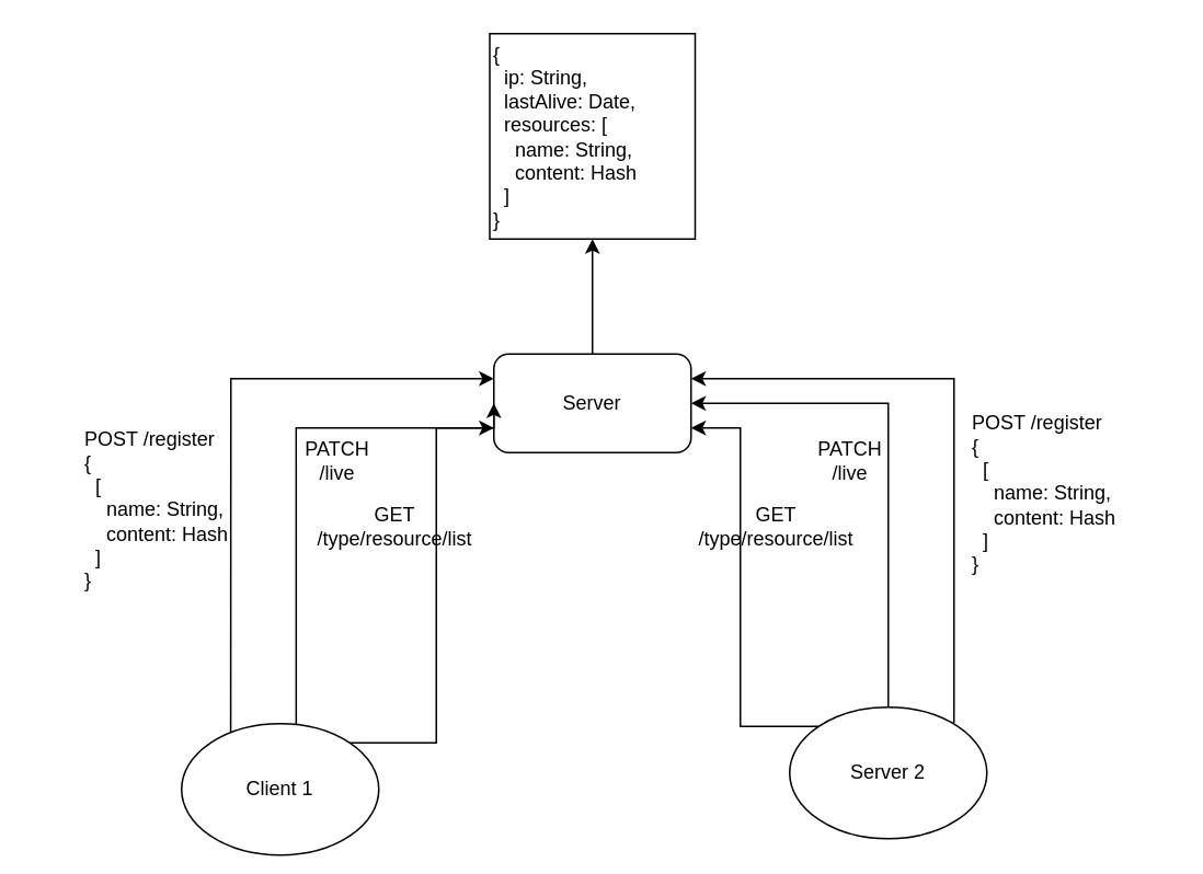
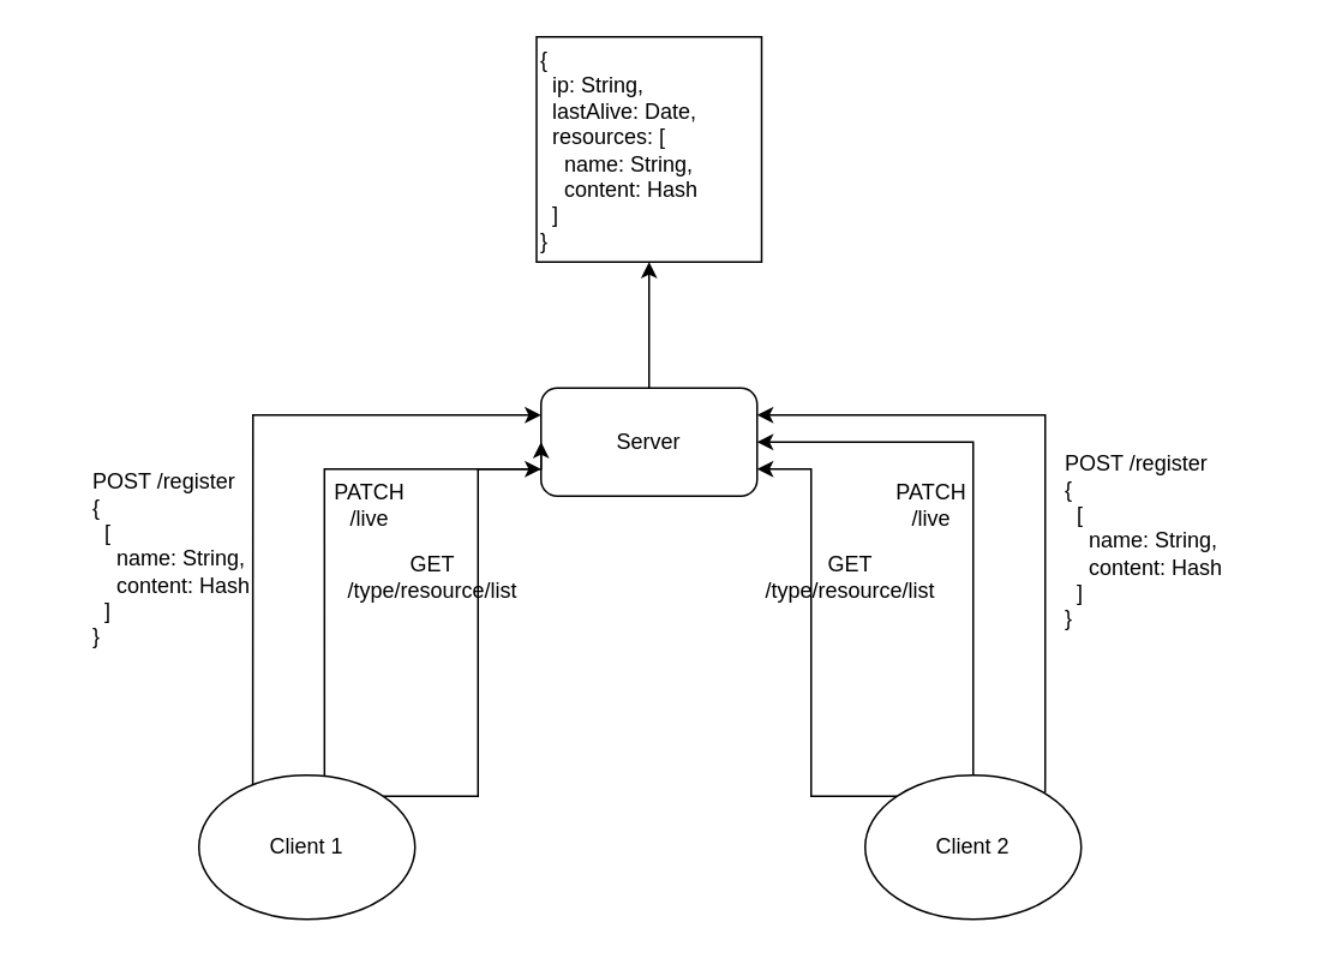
- <mxCell id="11" value="Server 2" style="ellipse;whiteSpace=wrap;html=1;" vertex="1" parent="1"><mxGeometry x="480" y="430" width="120" height="80" as="geometry" /></mxCell>
+ <mxCell id="11" value="Client 2" style="ellipse;whiteSpace=wrap;html=1;" vertex="1" parent="1"><mxGeometry x="480" y="430" width="120" height="80" as="geometry" /></mxCell>
- <mxCell id="7" value="Client 1" style="ellipse;whiteSpace=wrap;html=1;" vertex="1" parent="1"><mxGeometry x="110" y="440" width="120" height="80" as="geometry" /></mxCell>
+ <mxCell id="7" value="Client 1" style="ellipse;whiteSpace=wrap;html=1;" vertex="1" parent="1"><mxGeometry x="110" y="430" width="120" height="80" as="geometry" /></mxCell>
